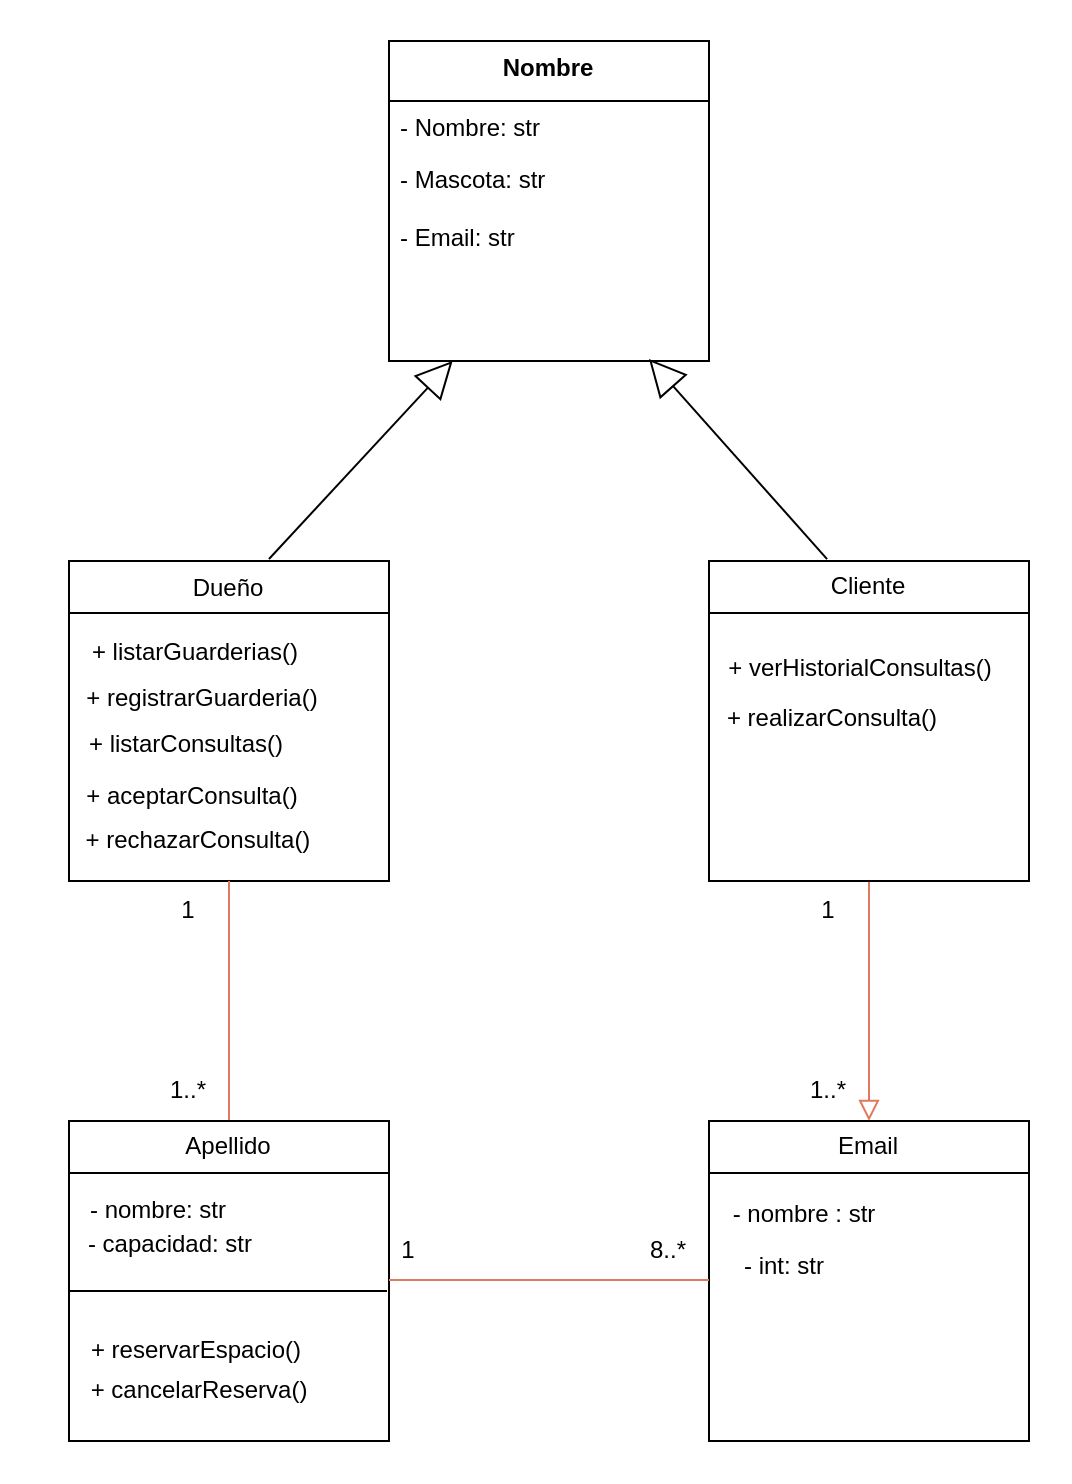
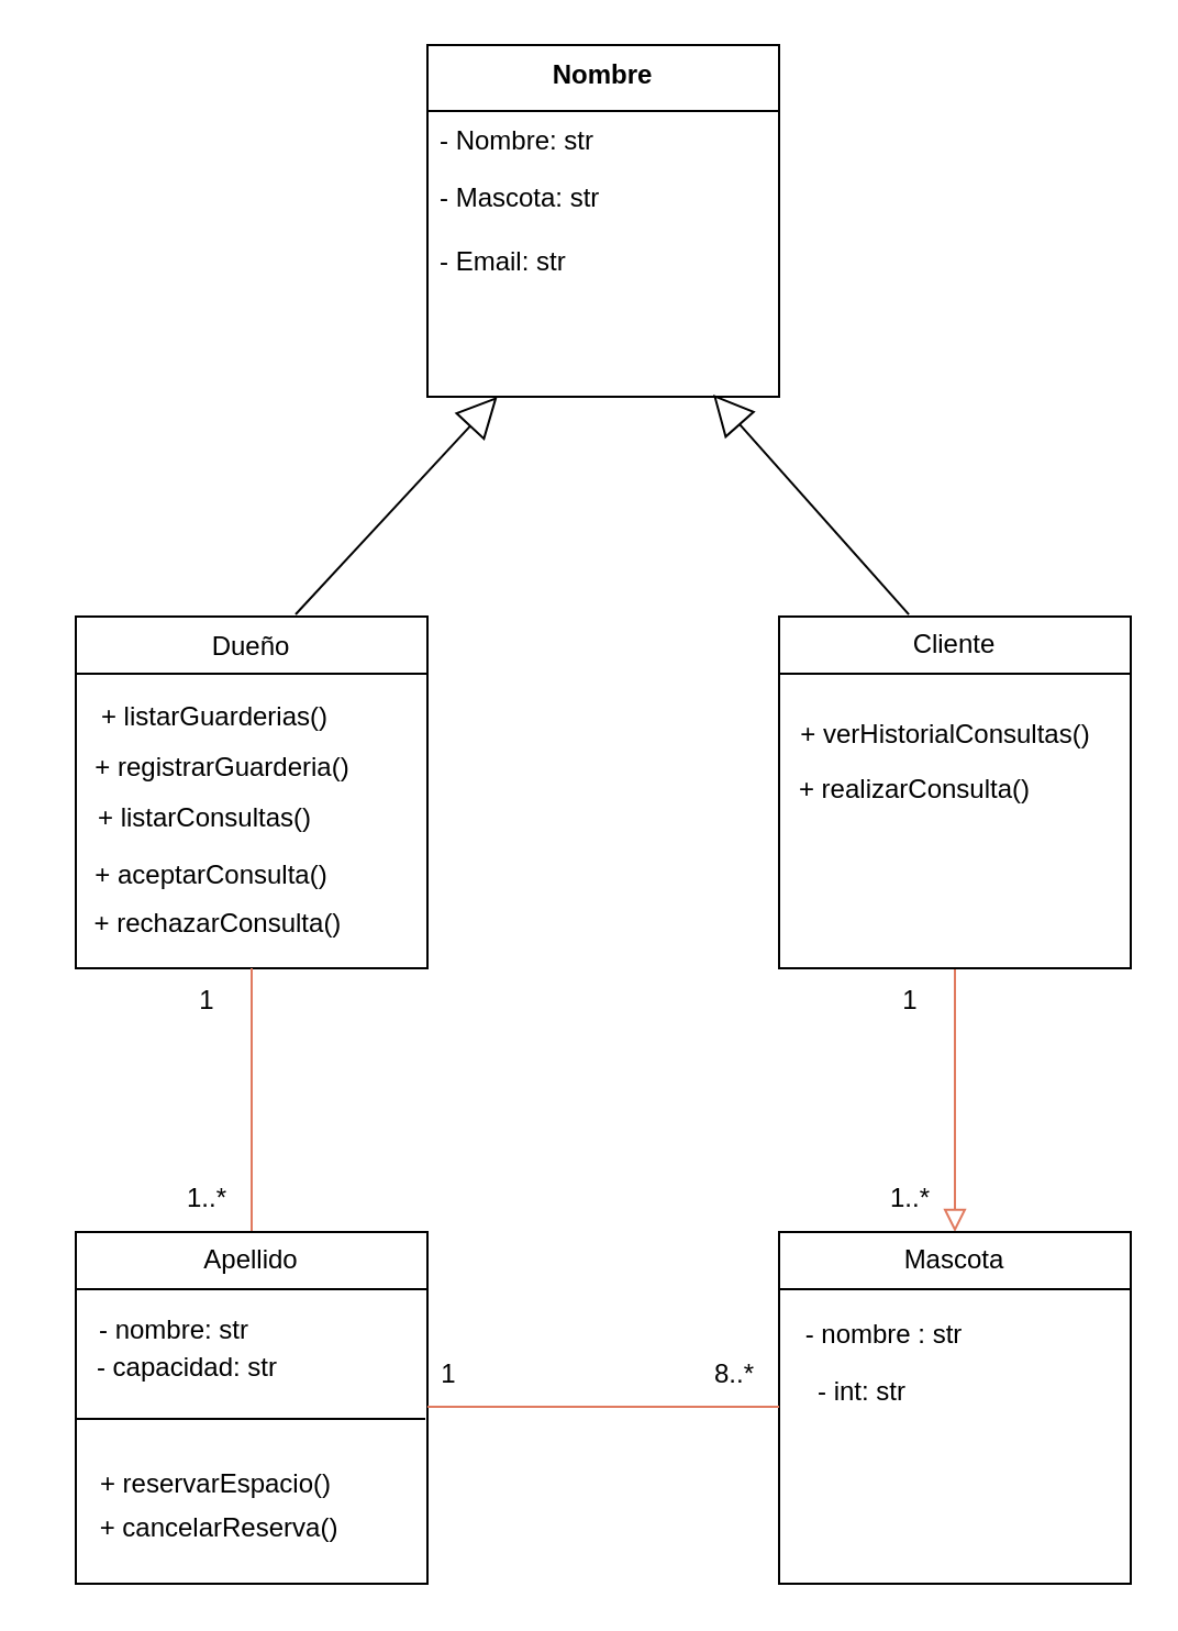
- <mxCell id="9" value="Email" style="swimlane;fontStyle=0;childLayout=stackLayout;horizontal=1;startSize=26;fillColor=none;horizontalStack=0;resizeParent=1;resizeParentMax=0;resizeLast=0;collapsible=1;marginBottom=0;whiteSpace=wrap;html=1;" vertex="1" parent="1"><mxGeometry x="354" y="560" width="160" height="160" as="geometry"><mxRectangle x="480" y="560" width="90" height="30" as="alternateBounds" /></mxGeometry></mxCell>
+ <mxCell id="9" value="Mascota" style="swimlane;fontStyle=0;childLayout=stackLayout;horizontal=1;startSize=26;fillColor=none;horizontalStack=0;resizeParent=1;resizeParentMax=0;resizeLast=0;collapsible=1;marginBottom=0;whiteSpace=wrap;html=1;" vertex="1" parent="1"><mxGeometry x="354" y="560" width="160" height="160" as="geometry"><mxRectangle x="480" y="560" width="90" height="30" as="alternateBounds" /></mxGeometry></mxCell>
